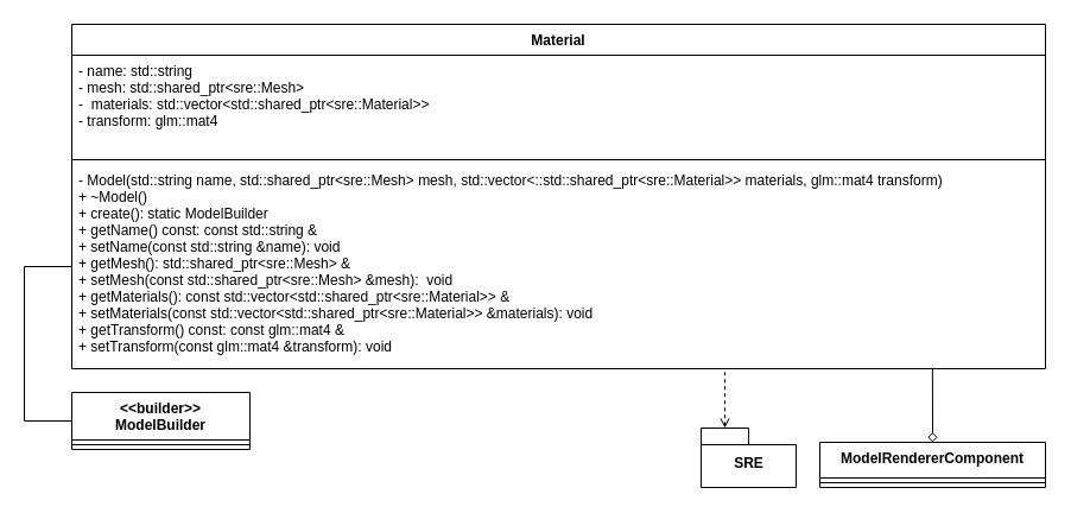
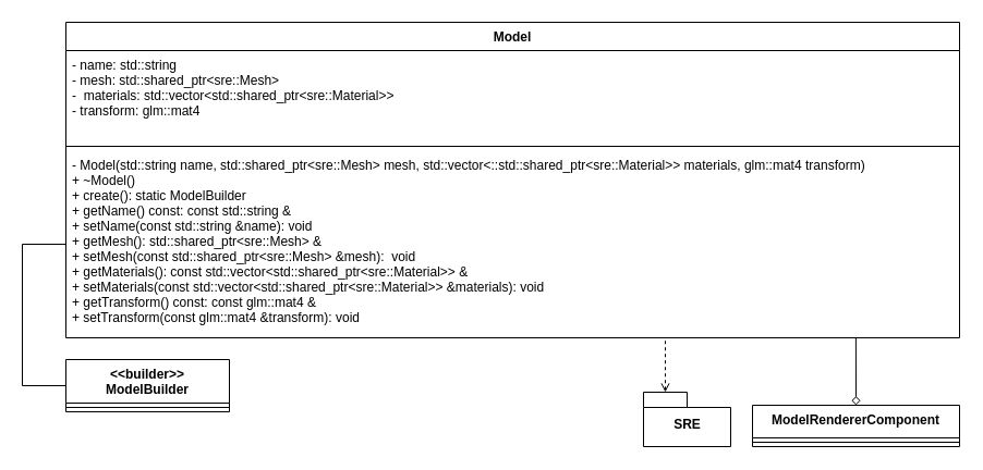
- <mxCell id="2" value="Material" style="swimlane;fontStyle=1;align=center;verticalAlign=top;childLayout=stackLayout;horizontal=1;startSize=26;horizontalStack=0;resizeParent=1;resizeParentMax=0;resizeLast=0;collapsible=1;marginBottom=0;" parent="1" vertex="1"><mxGeometry x="60" y="20" width="820" height="290" as="geometry" /></mxCell>
+ <mxCell id="2" value="Model" style="swimlane;fontStyle=1;align=center;verticalAlign=top;childLayout=stackLayout;horizontal=1;startSize=26;horizontalStack=0;resizeParent=1;resizeParentMax=0;resizeLast=0;collapsible=1;marginBottom=0;" parent="1" vertex="1"><mxGeometry x="60" y="20" width="820" height="290" as="geometry" /></mxCell>
